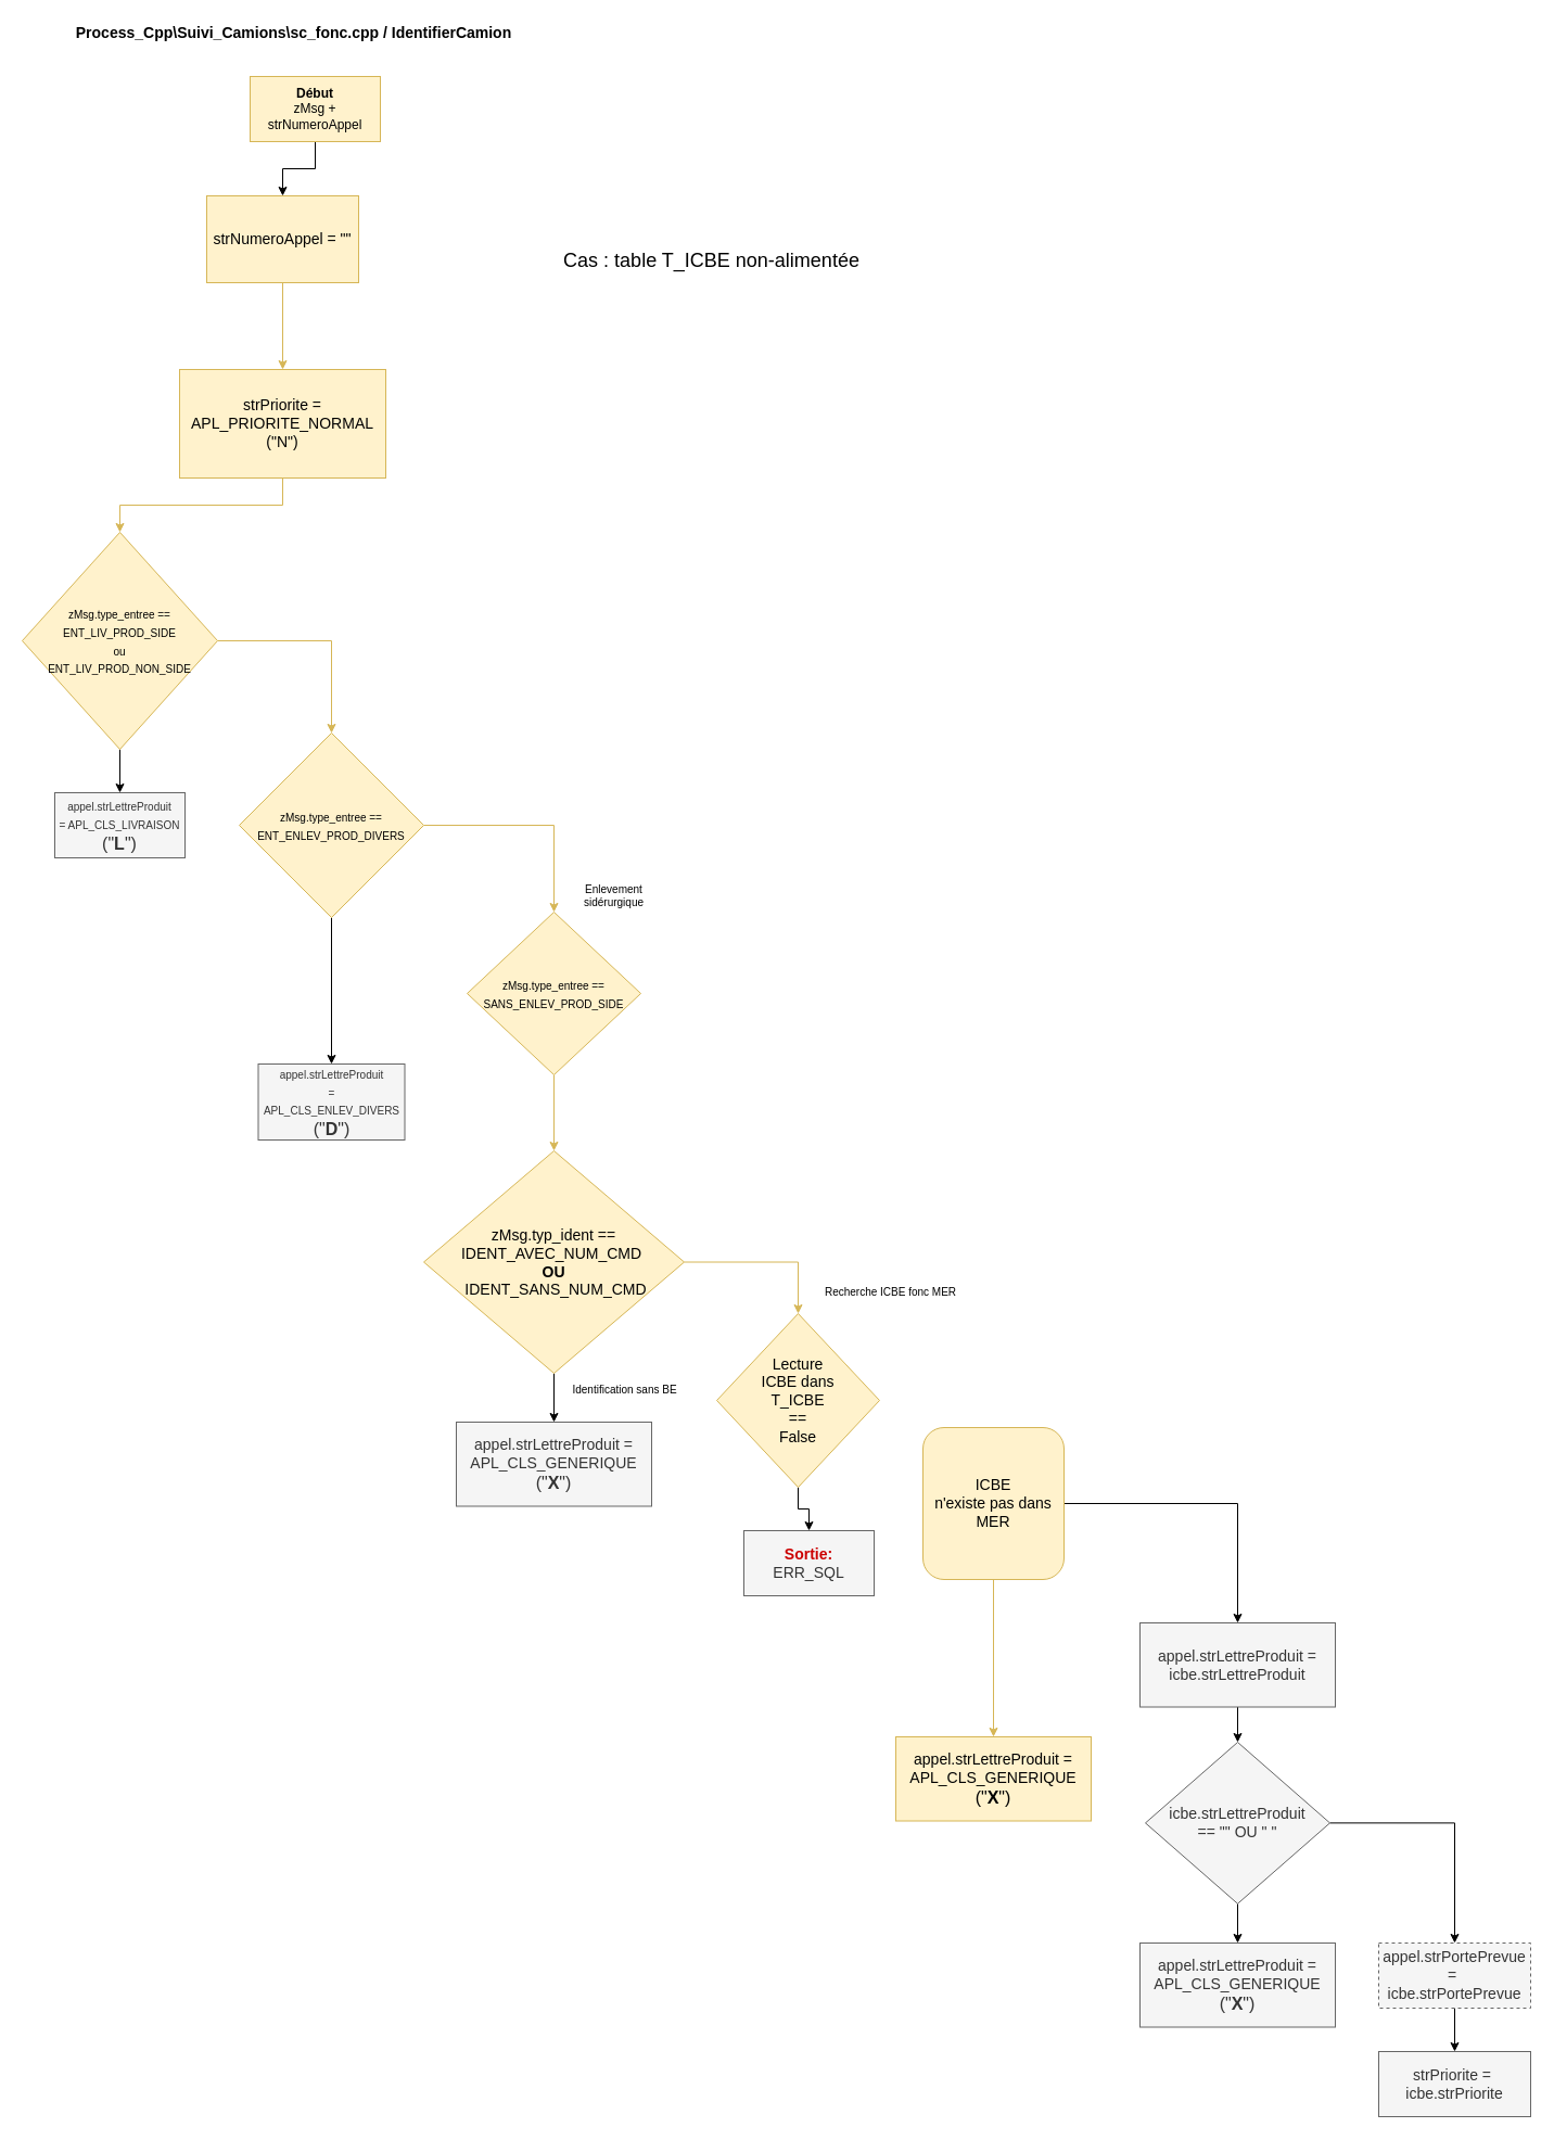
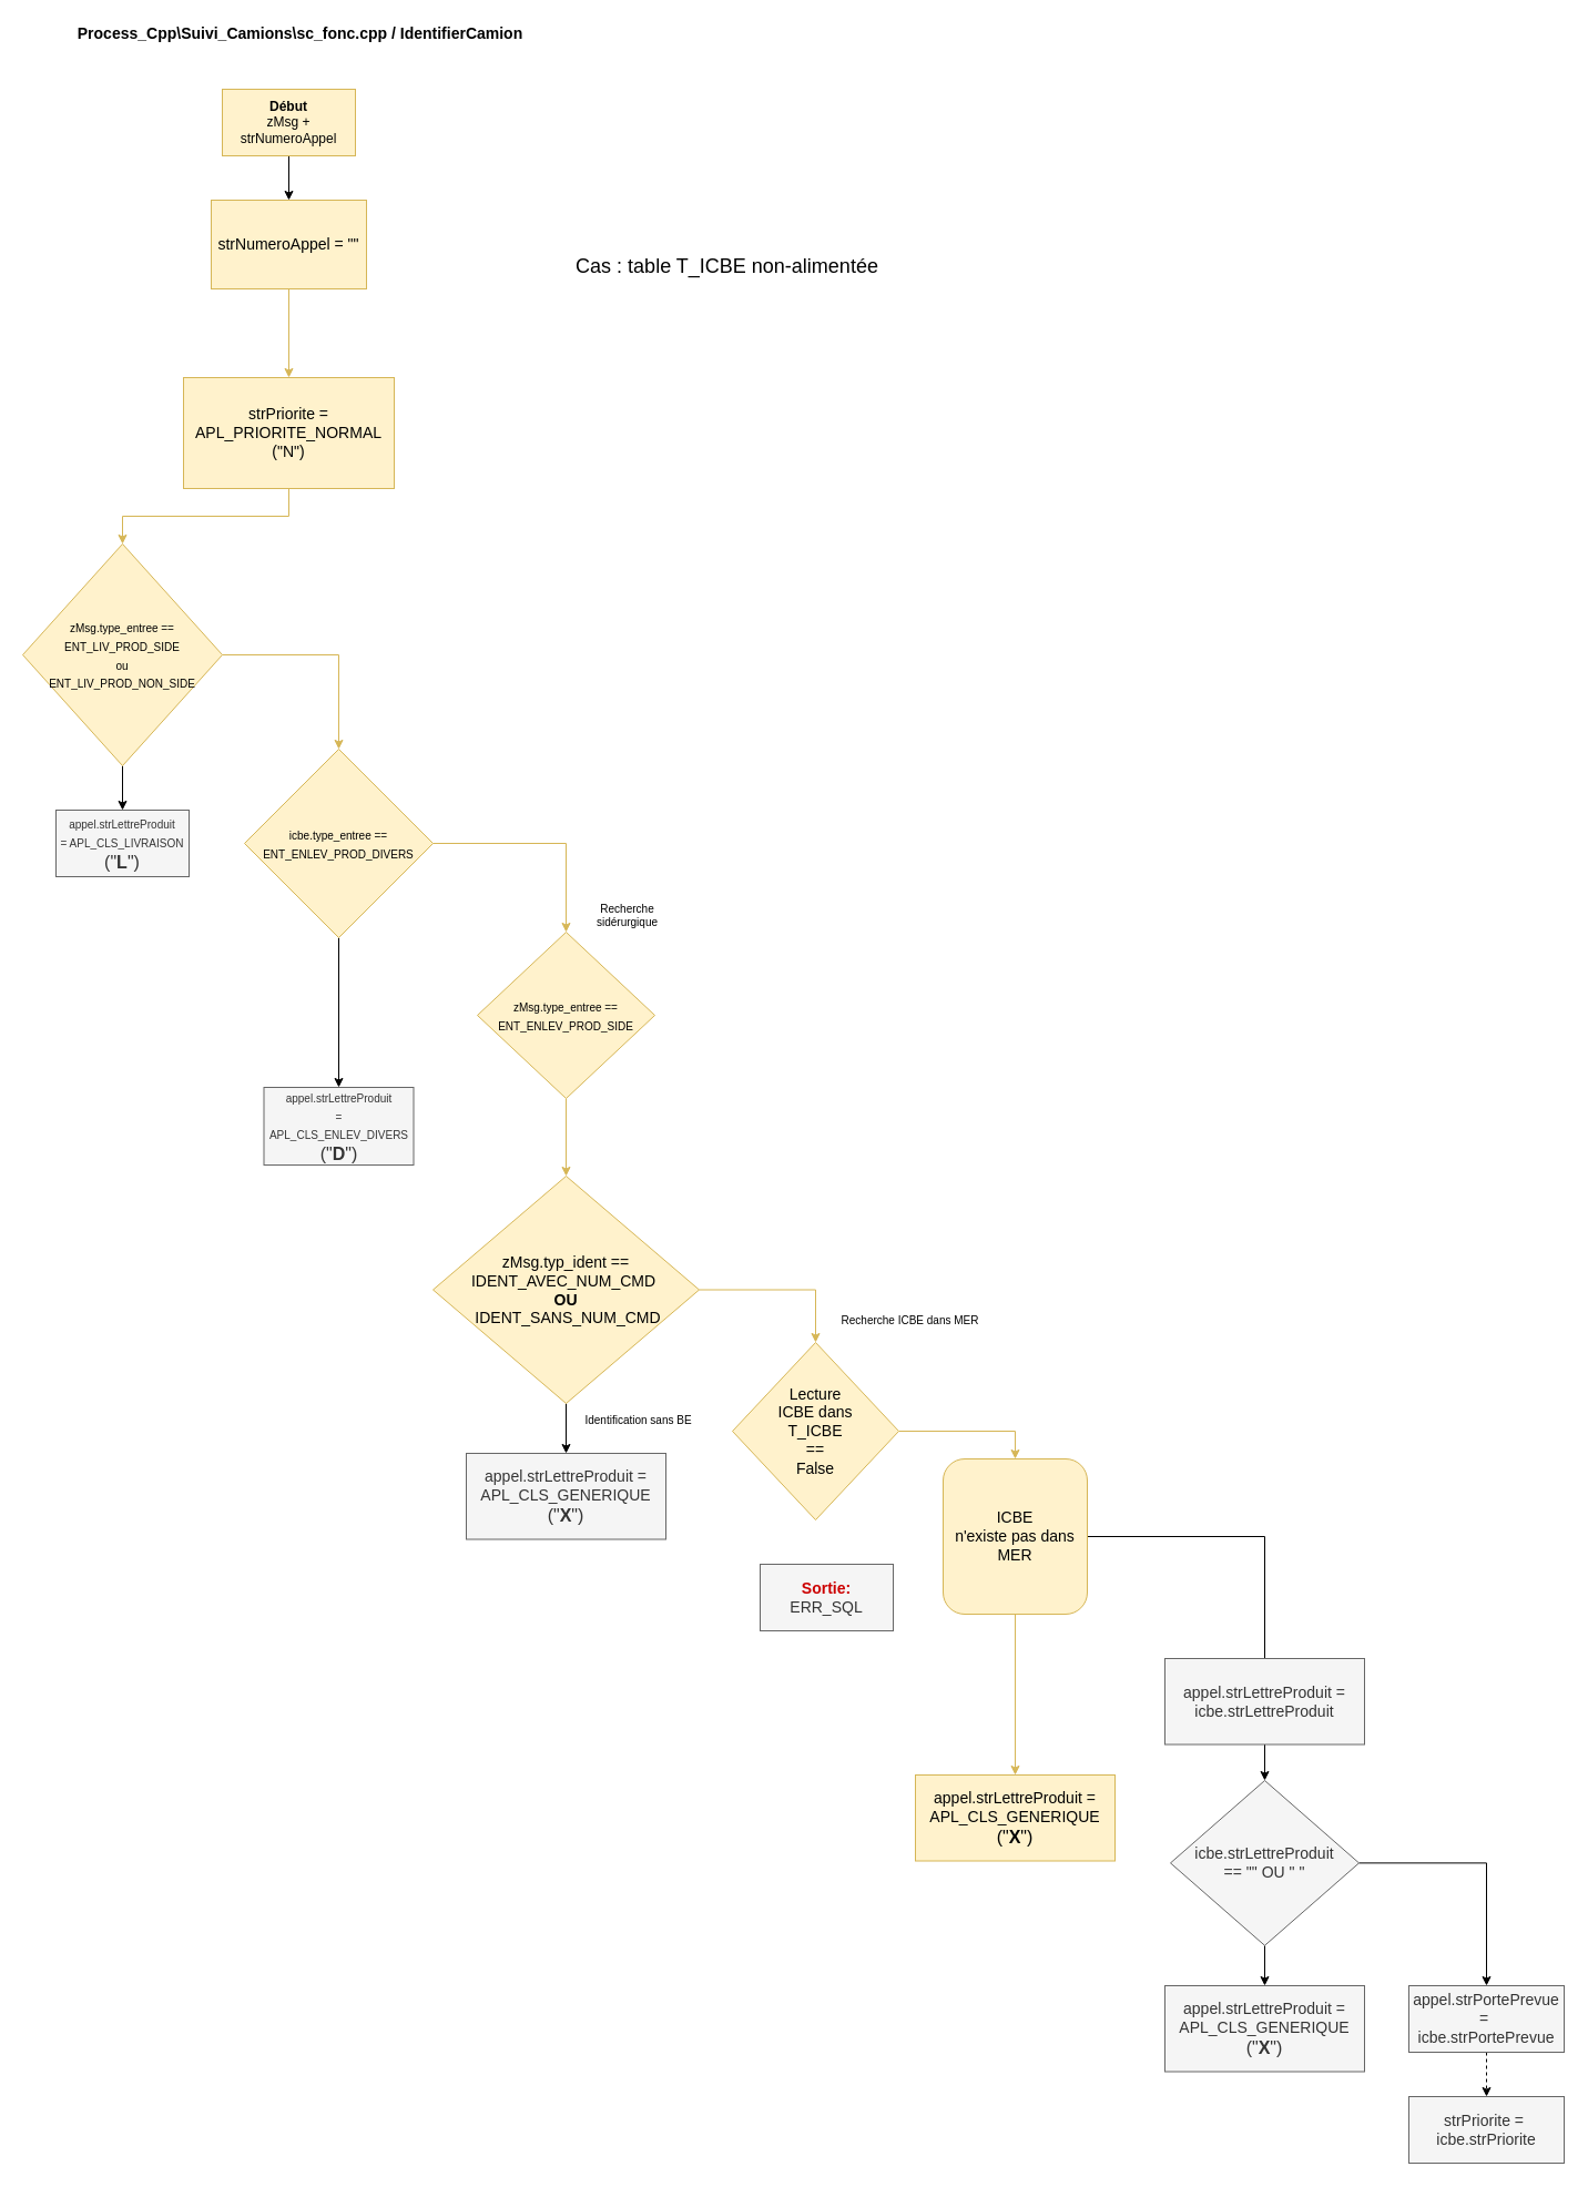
- <mxCell id="3" value="&lt;b&gt;Début&lt;/b&gt;&lt;br&gt;zMsg + strNumeroAppel" style="rounded=0;whiteSpace=wrap;html=1;fillColor=#fff2cc;strokeColor=#d6b656;" parent="1" vertex="1"><mxGeometry x="230" y="70" width="120" height="60" as="geometry" /></mxCell>
+ <mxCell id="3" value="&lt;b&gt;Début&lt;/b&gt;&lt;br&gt;zMsg + strNumeroAppel" style="rounded=0;whiteSpace=wrap;html=1;fillColor=#fff2cc;strokeColor=#d6b656;" parent="1" vertex="1"><mxGeometry x="200" y="80" width="120" height="60" as="geometry" /></mxCell>
- <mxCell id="14" value="&lt;span style=&quot;font-size: 10px&quot;&gt;zMsg.type_entree == ENT_ENLEV_PROD_DIVERS&lt;/span&gt;" style="rhombus;whiteSpace=wrap;html=1;rounded=0;fontSize=14;strokeColor=#d6b656;fillColor=#fff2cc;" parent="1" vertex="1"><mxGeometry x="220" y="675" width="170" height="170" as="geometry" /></mxCell>
+ <mxCell id="14" value="&lt;span style=&quot;font-size: 10px&quot;&gt;icbe.type_entree == ENT_ENLEV_PROD_DIVERS&lt;/span&gt;" style="rhombus;whiteSpace=wrap;html=1;rounded=0;fontSize=14;strokeColor=#d6b656;fillColor=#fff2cc;" parent="1" vertex="1"><mxGeometry x="220" y="675" width="170" height="170" as="geometry" /></mxCell>
- <mxCell id="23" value="Enlevement &lt;br&gt;sidérurgique" style="text;html=1;align=center;verticalAlign=middle;resizable=0;points=[];autosize=1;strokeColor=none;fillColor=none;fontSize=10;" parent="1" vertex="1"><mxGeometry x="530" y="810" width="70" height="30" as="geometry" /></mxCell>
+ <mxCell id="23" value="Recherche &lt;br&gt;sidérurgique" style="text;html=1;align=center;verticalAlign=middle;resizable=0;points=[];autosize=1;strokeColor=none;fillColor=none;fontSize=10;" parent="1" vertex="1"><mxGeometry x="530" y="810" width="70" height="30" as="geometry" /></mxCell>
- <mxCell id="18" value="&lt;span style=&quot;font-size: 10px&quot;&gt;zMsg.type_entree == SANS_ENLEV_PROD_SIDE&lt;br&gt;&lt;/span&gt;" style="rhombus;whiteSpace=wrap;html=1;rounded=0;fontSize=14;strokeColor=#d6b656;fillColor=#fff2cc;" parent="1" vertex="1"><mxGeometry x="430" y="840" width="160" height="150" as="geometry" /></mxCell>
+ <mxCell id="18" value="&lt;span style=&quot;font-size: 10px&quot;&gt;zMsg.type_entree == ENT_ENLEV_PROD_SIDE&lt;br&gt;&lt;/span&gt;" style="rhombus;whiteSpace=wrap;html=1;rounded=0;fontSize=14;strokeColor=#d6b656;fillColor=#fff2cc;" parent="1" vertex="1"><mxGeometry x="430" y="840" width="160" height="150" as="geometry" /></mxCell>
- <mxCell id="28" value="Recherche ICBE fonc MER" style="text;html=1;align=center;verticalAlign=middle;resizable=0;points=[];autosize=1;strokeColor=none;fillColor=none;fontSize=10;" parent="1" vertex="1"><mxGeometry x="750" y="1180" width="140" height="20" as="geometry" /></mxCell>
+ <mxCell id="28" value="Recherche ICBE dans MER" style="text;html=1;align=center;verticalAlign=middle;resizable=0;points=[];autosize=1;strokeColor=none;fillColor=none;fontSize=10;" parent="1" vertex="1"><mxGeometry x="750" y="1180" width="140" height="20" as="geometry" /></mxCell>
+ <mxCell id="26" style="edgeStyle=orthogonalEdgeStyle;rounded=0;orthogonalLoop=1;jettySize=auto;html=1;exitX=1;exitY=0.5;exitDx=0;exitDy=0;entryX=0.5;entryY=0;entryDx=0;entryDy=0;fontSize=10;fontColor=#CC0000;fillColor=#fff2cc;strokeColor=#d6b656;" parent="1" source="27" target="32" edge="1"><mxGeometry relative="1" as="geometry" /></mxCell>
- <mxCell id="25" value="" style="edgeStyle=orthogonalEdgeStyle;rounded=0;orthogonalLoop=1;jettySize=auto;html=1;fontSize=10;" parent="1" source="27" target="29" edge="1"><mxGeometry relative="1" as="geometry" /></mxCell>
- <mxCell id="30" style="edgeStyle=orthogonalEdgeStyle;rounded=0;orthogonalLoop=1;jettySize=auto;html=1;exitX=1;exitY=0.5;exitDx=0;exitDy=0;entryX=0.5;entryY=0;entryDx=0;entryDy=0;fontSize=10;fontColor=#CC0000;" parent="1" source="32" target="35" edge="1"><mxGeometry relative="1" as="geometry" /></mxCell>
+ <mxCell id="30" style="edgeStyle=orthogonalEdgeStyle;rounded=0;orthogonalLoop=1;jettySize=auto;html=1;exitX=1;exitY=0.5;exitDx=0;exitDy=0;entryX=0.5;entryY=0;entryDx=0;entryDy=0;fontSize=10;fontColor=#CC0000;endArrow=none;" parent="1" source="32" target="35" edge="1"><mxGeometry relative="1" as="geometry" /></mxCell>
- <mxCell id="41" value="appel.strPortePrevue =&amp;nbsp; icbe.strPortePrevue" style="whiteSpace=wrap;html=1;rounded=0;fontSize=14;strokeColor=#666666;fillColor=#f5f5f5;fontColor=#333333;dashed=1;" vertex="1" parent="1"><mxGeometry x="1270" y="1790" width="140" height="60" as="geometry" /></mxCell>
+ <mxCell id="41" value="appel.strPortePrevue =&amp;nbsp; icbe.strPortePrevue" style="whiteSpace=wrap;html=1;rounded=0;fontSize=14;strokeColor=#666666;fillColor=#f5f5f5;fontColor=#333333;" vertex="1" parent="1"><mxGeometry x="1270" y="1790" width="140" height="60" as="geometry" /></mxCell>
- <mxCell id="40" style="edgeStyle=orthogonalEdgeStyle;rounded=0;orthogonalLoop=1;jettySize=auto;html=1;exitX=0.5;exitY=1;exitDx=0;exitDy=0;entryX=0.5;entryY=0;entryDx=0;entryDy=0;fontSize=16;" edge="1" parent="1" source="41" target="42"><mxGeometry relative="1" as="geometry" /></mxCell>
+ <mxCell id="40" style="edgeStyle=orthogonalEdgeStyle;rounded=0;orthogonalLoop=1;jettySize=auto;html=1;exitX=0.5;exitY=1;exitDx=0;exitDy=0;entryX=0.5;entryY=0;entryDx=0;entryDy=0;fontSize=16;dashed=1;" edge="1" parent="1" source="41" target="42"><mxGeometry relative="1" as="geometry" /></mxCell>
